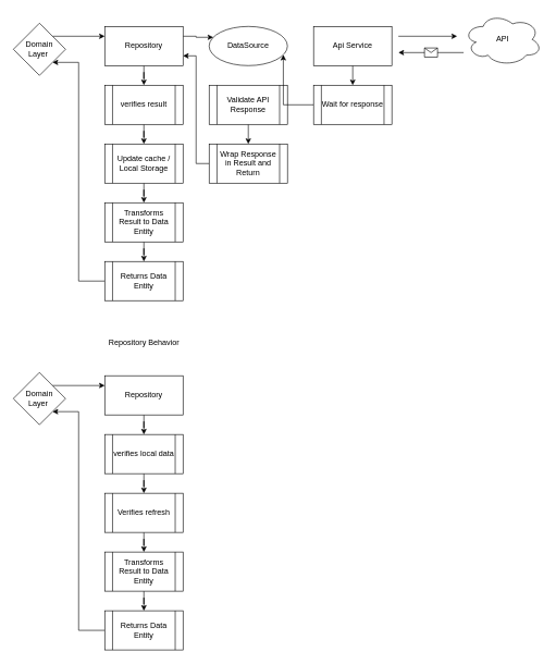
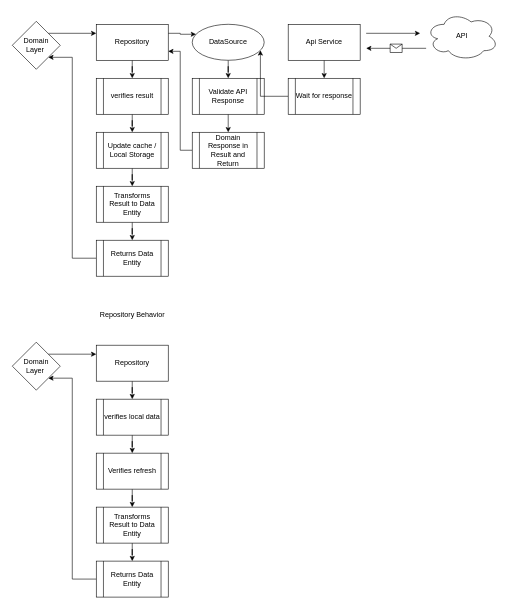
+ <mxCell id="6" style="edgeStyle=orthogonalEdgeStyle;rounded=0;orthogonalLoop=1;jettySize=auto;html=1;entryX=0.5;entryY=0;entryDx=0;entryDy=0;" edge="1" parent="1" source="7" target="14"><mxGeometry relative="1" as="geometry" /></mxCell>
- <mxCell id="16" value="Wrap Response in Result and Return" style="shape=process;whiteSpace=wrap;html=1;backgroundOutline=1;" vertex="1" parent="1"><mxGeometry x="320" y="220" width="120" height="60" as="geometry" /></mxCell>
+ <mxCell id="16" value="Domain Response in Result and Return" style="shape=process;whiteSpace=wrap;html=1;backgroundOutline=1;" vertex="1" parent="1"><mxGeometry x="320" y="220" width="120" height="60" as="geometry" /></mxCell>
